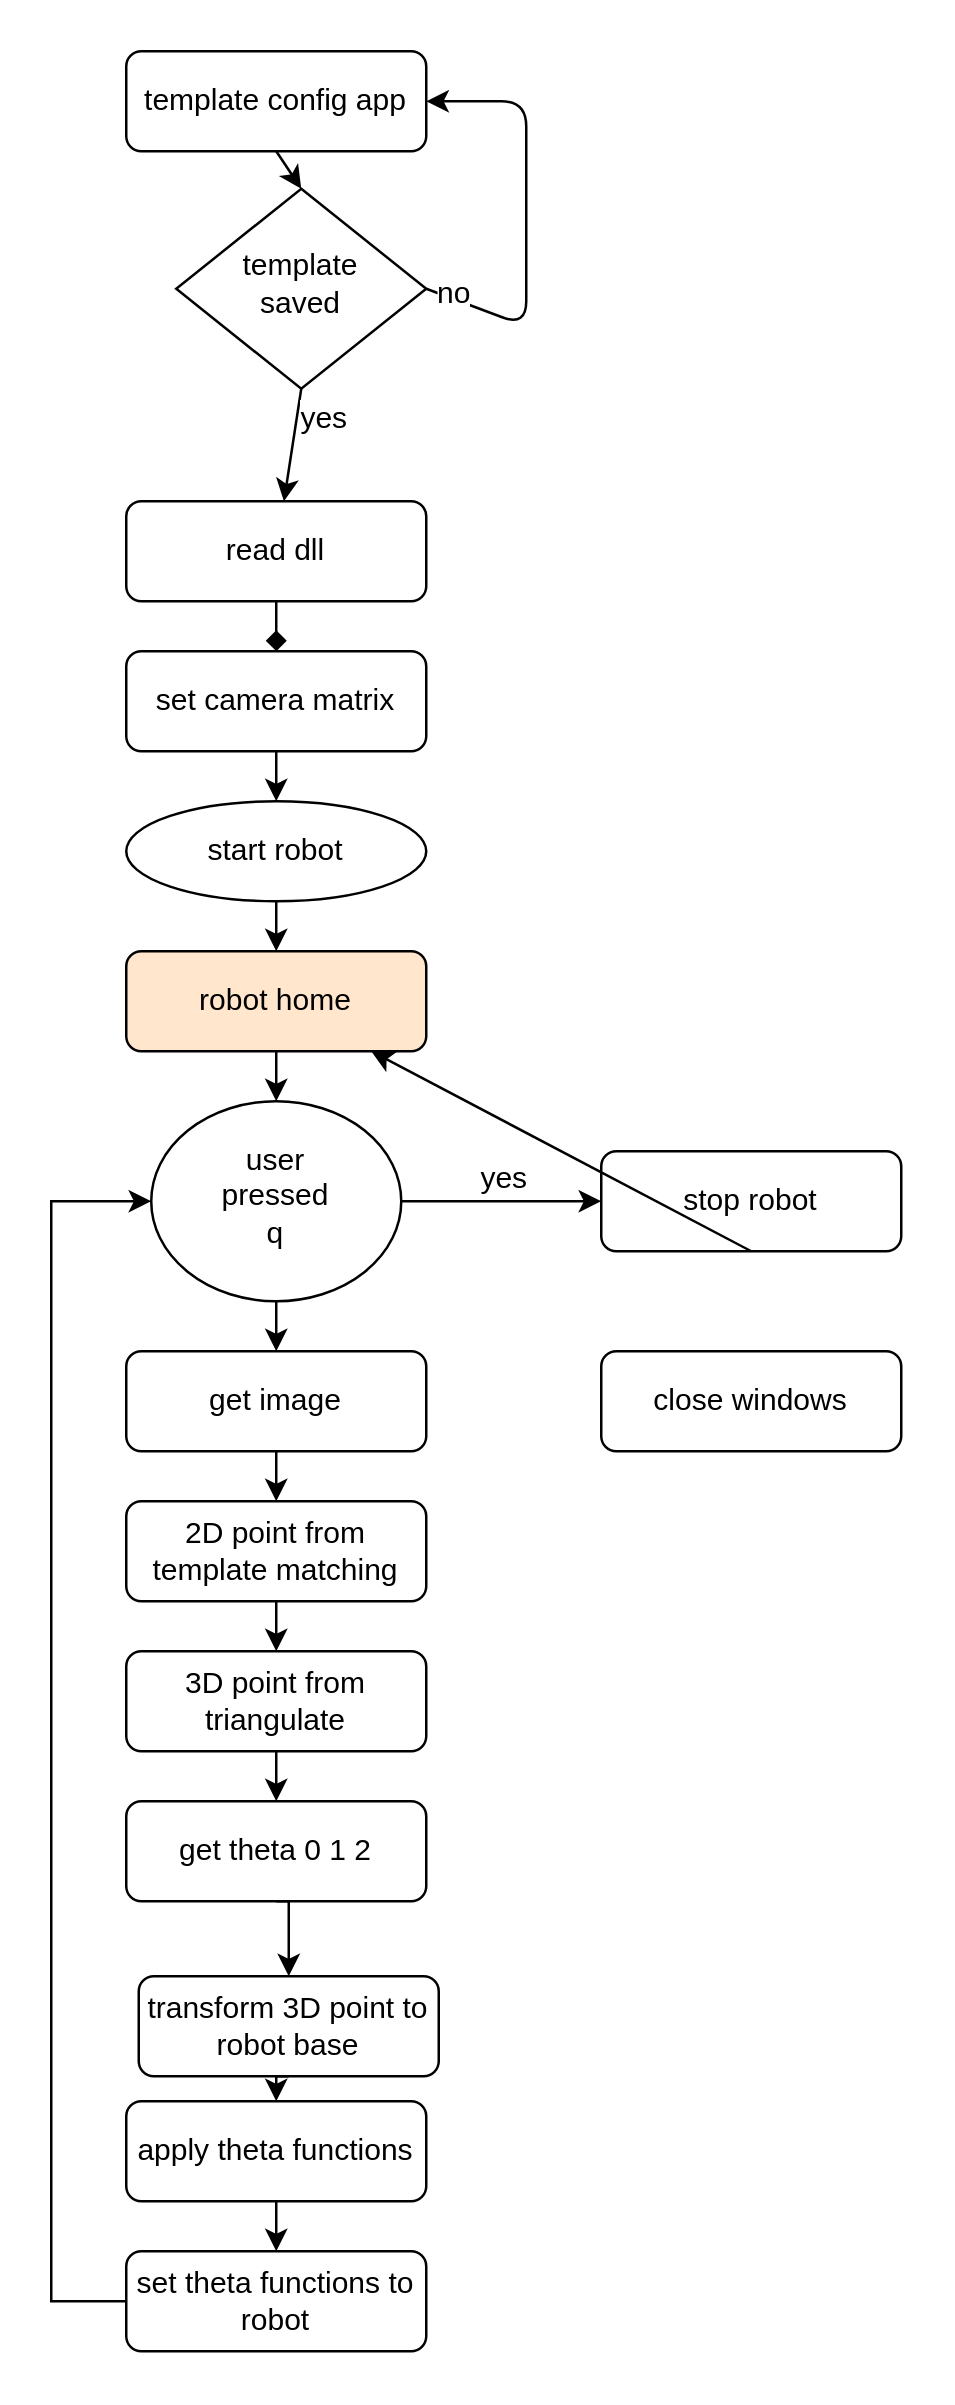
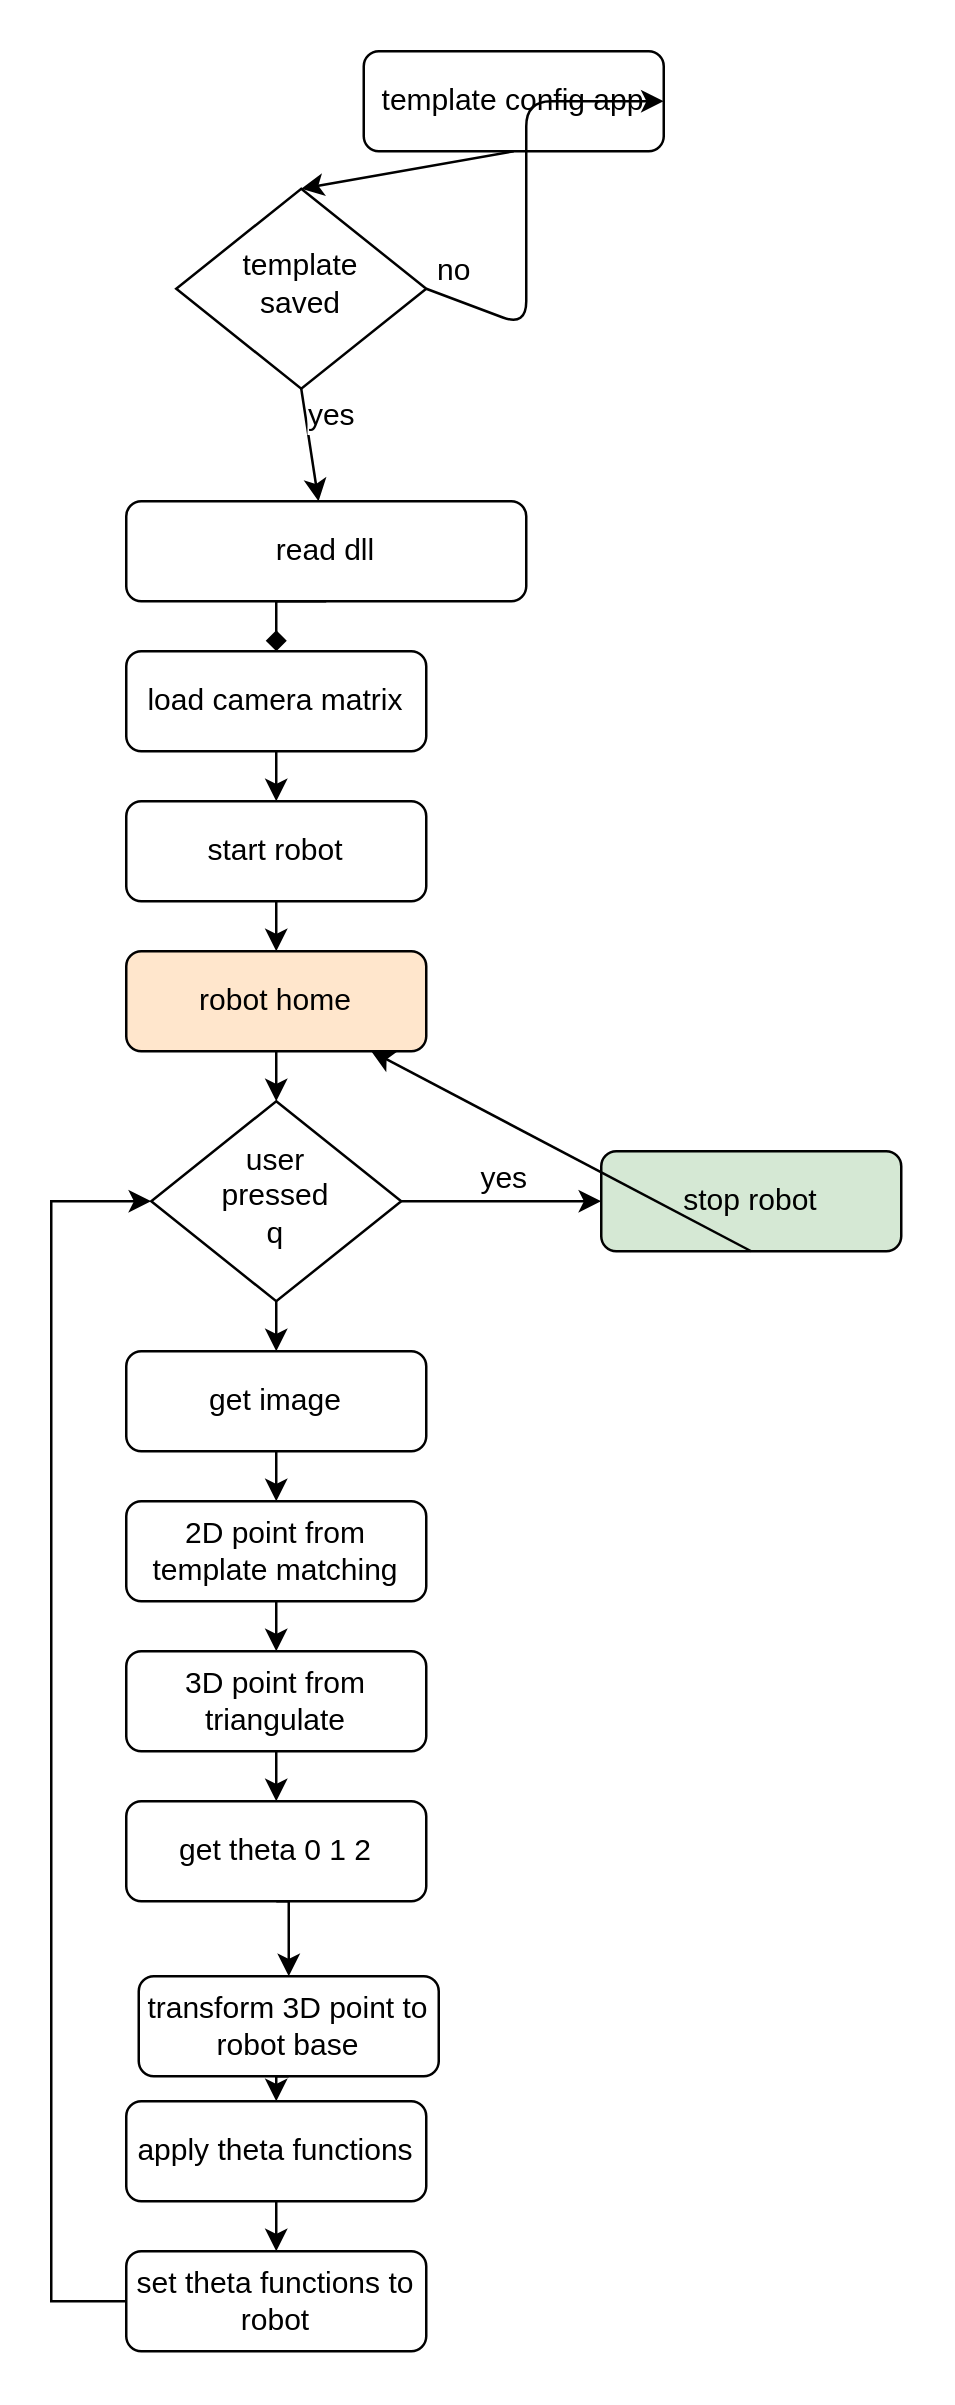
- <mxCell id="4" value="template config app" style="rounded=1;whiteSpace=wrap;html=1;fontSize=12;glass=0;strokeWidth=1;shadow=0;" vertex="1" parent="1"><mxGeometry x="50" y="20" width="120" height="40" as="geometry" /></mxCell>
+ <mxCell id="4" value="template config app" style="rounded=1;whiteSpace=wrap;html=1;fontSize=12;glass=0;strokeWidth=1;shadow=0;" vertex="1" parent="1"><mxGeometry x="145" y="20" width="120" height="40" as="geometry" /></mxCell>
- <mxCell id="3" value="read dll" style="rounded=1;whiteSpace=wrap;html=1;fontSize=12;glass=0;strokeWidth=1;shadow=0;" parent="1" vertex="1"><mxGeometry x="50" y="200" width="120" height="40" as="geometry" /></mxCell>
+ <mxCell id="3" value="read dll" style="rounded=1;whiteSpace=wrap;html=1;fontSize=12;glass=0;strokeWidth=1;shadow=0;" parent="1" vertex="1"><mxGeometry x="50" y="200" width="160" height="40" as="geometry" /></mxCell>
- <mxCell id="29" value="set camera matrix" style="rounded=1;whiteSpace=wrap;html=1;fontSize=12;glass=0;strokeWidth=1;shadow=0;" vertex="1" parent="1"><mxGeometry x="50" y="260" width="120" height="40" as="geometry" /></mxCell>
+ <mxCell id="29" value="load camera matrix" style="rounded=1;whiteSpace=wrap;html=1;fontSize=12;glass=0;strokeWidth=1;shadow=0;" vertex="1" parent="1"><mxGeometry x="50" y="260" width="120" height="40" as="geometry" /></mxCell>
- <mxCell id="10" value="start robot" style="ellipse;whiteSpace=wrap;html=1;fontSize=12;glass=0;strokeWidth=1;shadow=0;" vertex="1" parent="1"><mxGeometry x="50" y="320" width="120" height="40" as="geometry" /></mxCell>
+ <mxCell id="10" value="start robot" style="rounded=1;whiteSpace=wrap;html=1;fontSize=12;glass=0;strokeWidth=1;shadow=0;" vertex="1" parent="1"><mxGeometry x="50" y="320" width="120" height="40" as="geometry" /></mxCell>
- <mxCell id="13" value="&lt;div&gt;user &lt;br&gt;&lt;/div&gt;&lt;div&gt;pressed &lt;br&gt;&lt;/div&gt;&lt;div&gt;q&lt;br&gt;&lt;/div&gt;" style="ellipse;whiteSpace=wrap;html=1;shadow=0;fontFamily=Helvetica;fontSize=12;align=center;strokeWidth=1;spacing=6;spacingTop=-4;" vertex="1" parent="1"><mxGeometry x="60" y="440" width="100" height="80" as="geometry" /></mxCell>
+ <mxCell id="13" value="&lt;div&gt;user &lt;br&gt;&lt;/div&gt;&lt;div&gt;pressed &lt;br&gt;&lt;/div&gt;&lt;div&gt;q&lt;br&gt;&lt;/div&gt;" style="rhombus;whiteSpace=wrap;html=1;shadow=0;fontFamily=Helvetica;fontSize=12;align=center;strokeWidth=1;spacing=6;spacingTop=-4;" vertex="1" parent="1"><mxGeometry x="60" y="440" width="100" height="80" as="geometry" /></mxCell>
- <mxCell id="14" value="stop robot" style="rounded=1;whiteSpace=wrap;html=1;fontSize=12;glass=0;strokeWidth=1;shadow=0;" vertex="1" parent="1"><mxGeometry x="240" y="460" width="120" height="40" as="geometry" /></mxCell>
+ <mxCell id="14" value="stop robot" style="rounded=1;whiteSpace=wrap;html=1;fontSize=12;glass=0;strokeWidth=1;shadow=0;fillColor=#d5e8d4;" vertex="1" parent="1"><mxGeometry x="240" y="460" width="120" height="40" as="geometry" /></mxCell>
- <mxCell id="15" value="close windows" style="rounded=1;whiteSpace=wrap;html=1;fontSize=12;glass=0;strokeWidth=1;shadow=0;" vertex="1" parent="1"><mxGeometry x="240" y="540" width="120" height="40" as="geometry" /></mxCell>
